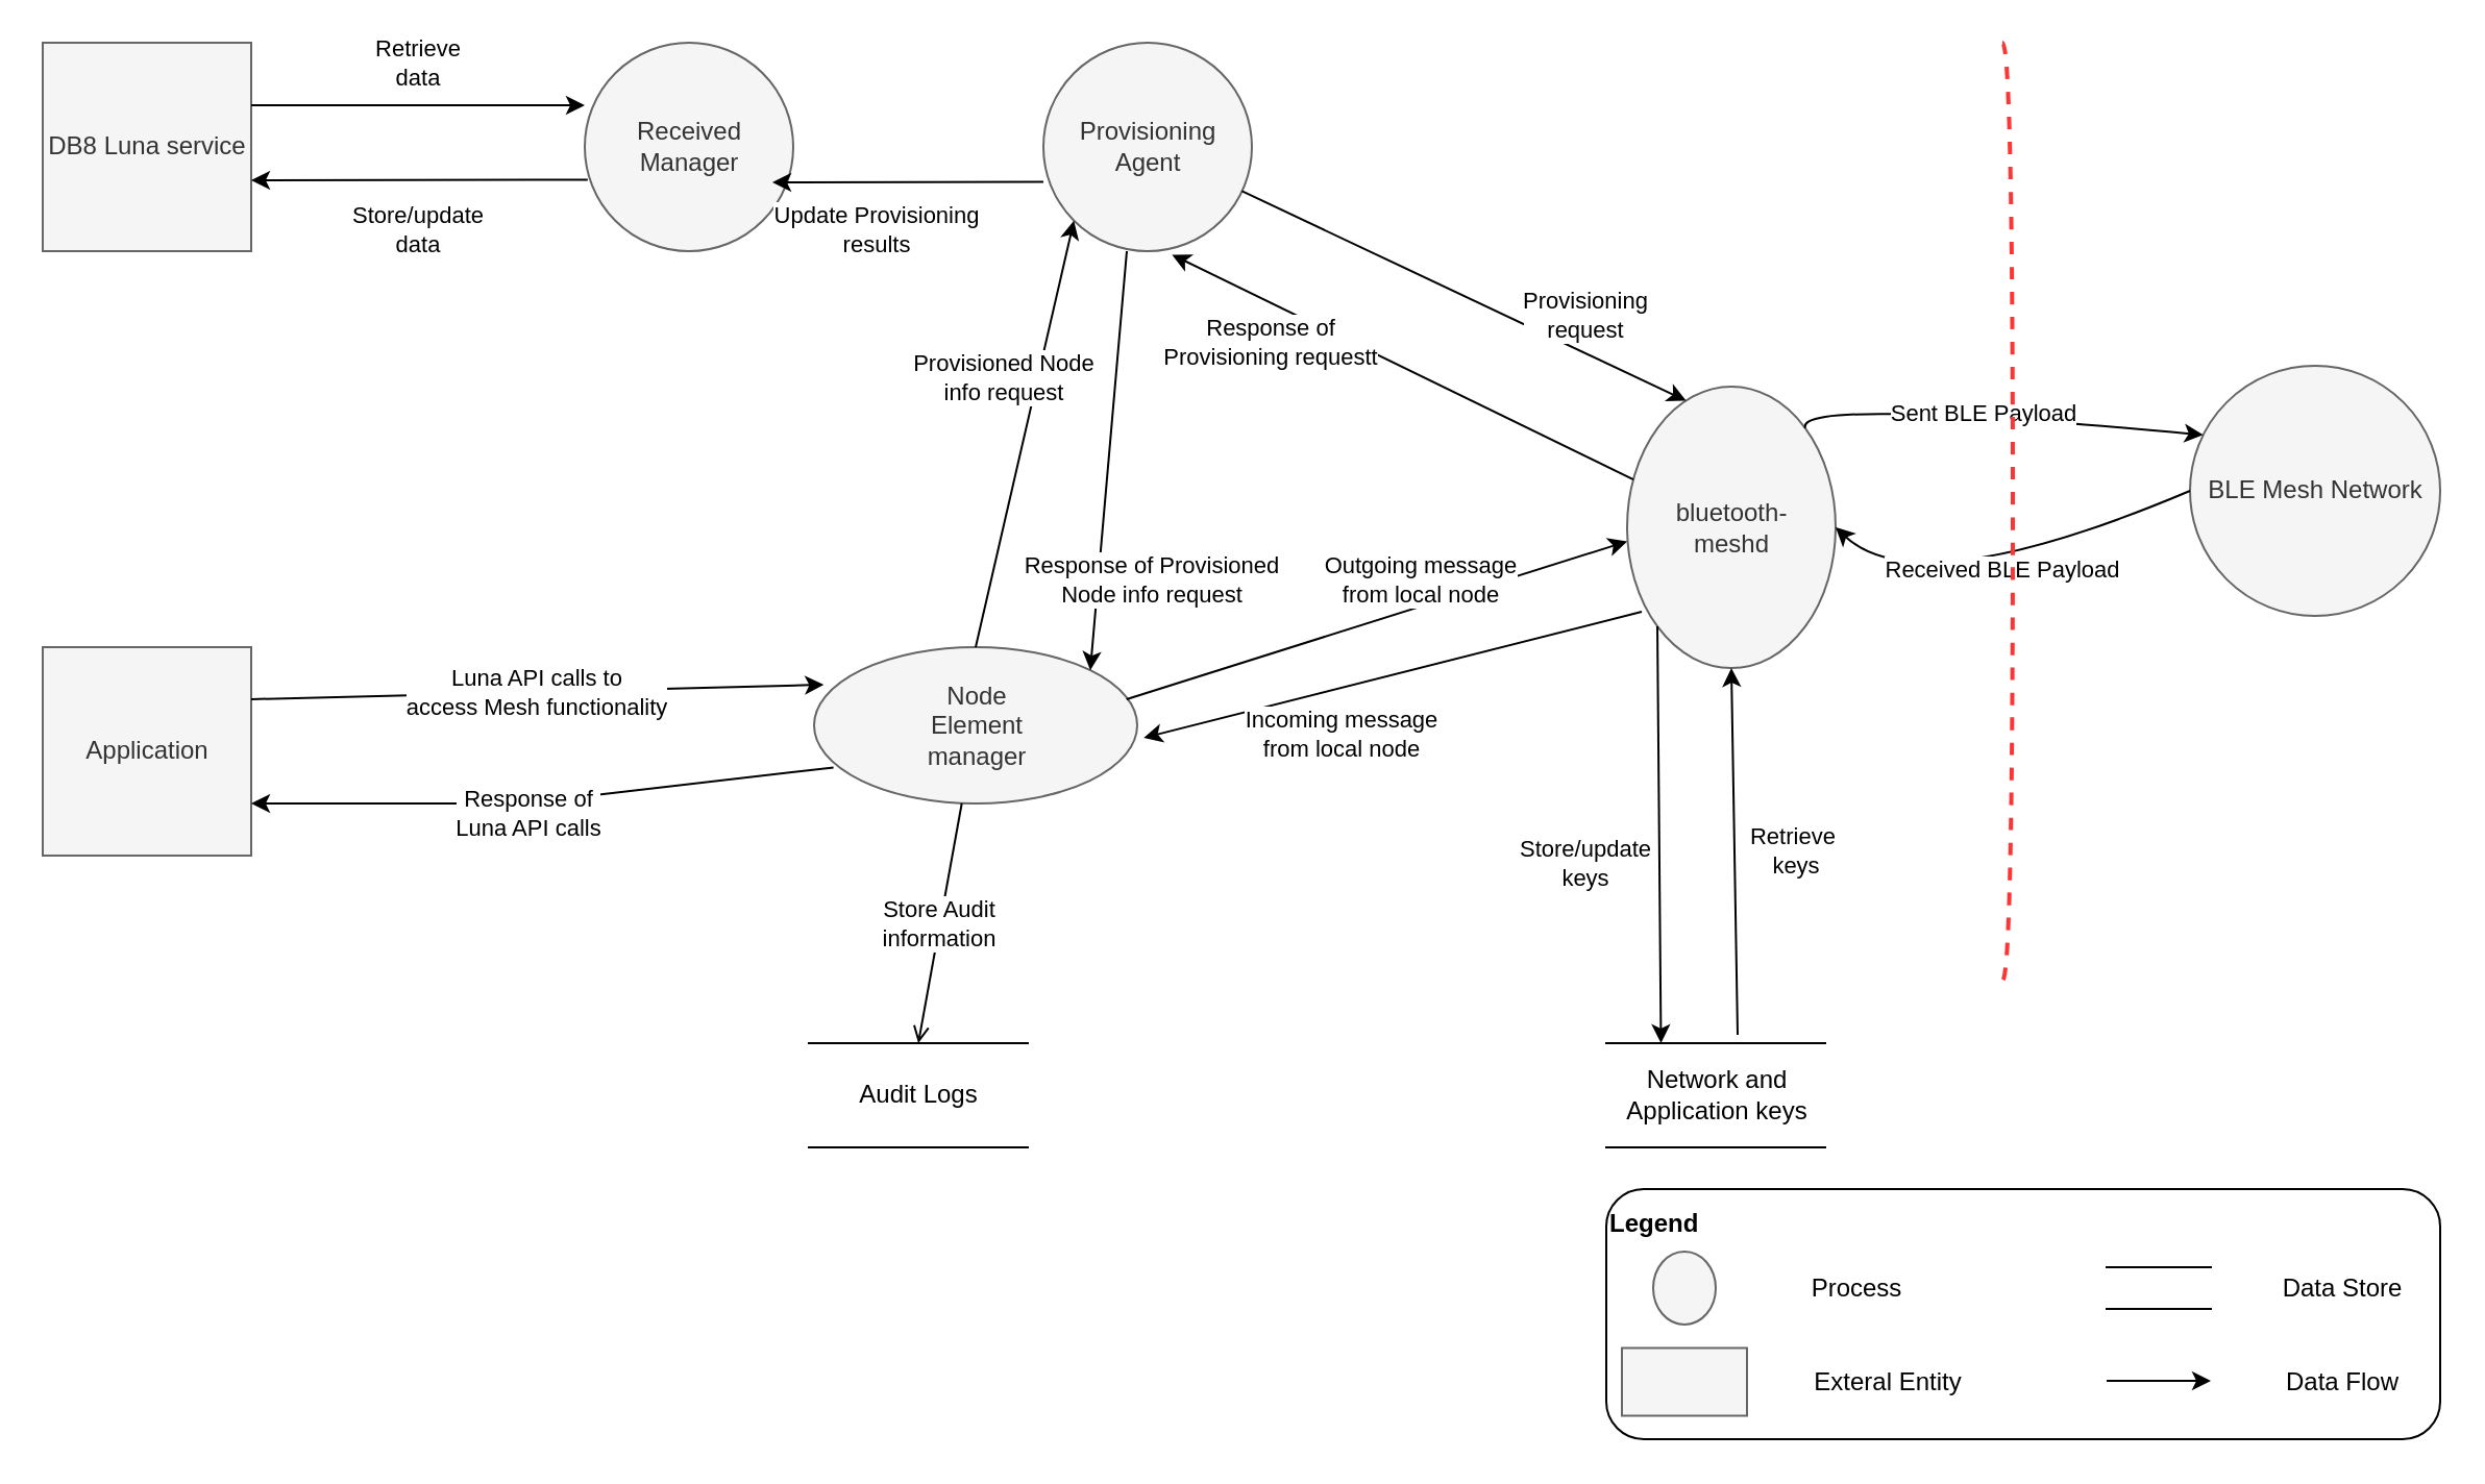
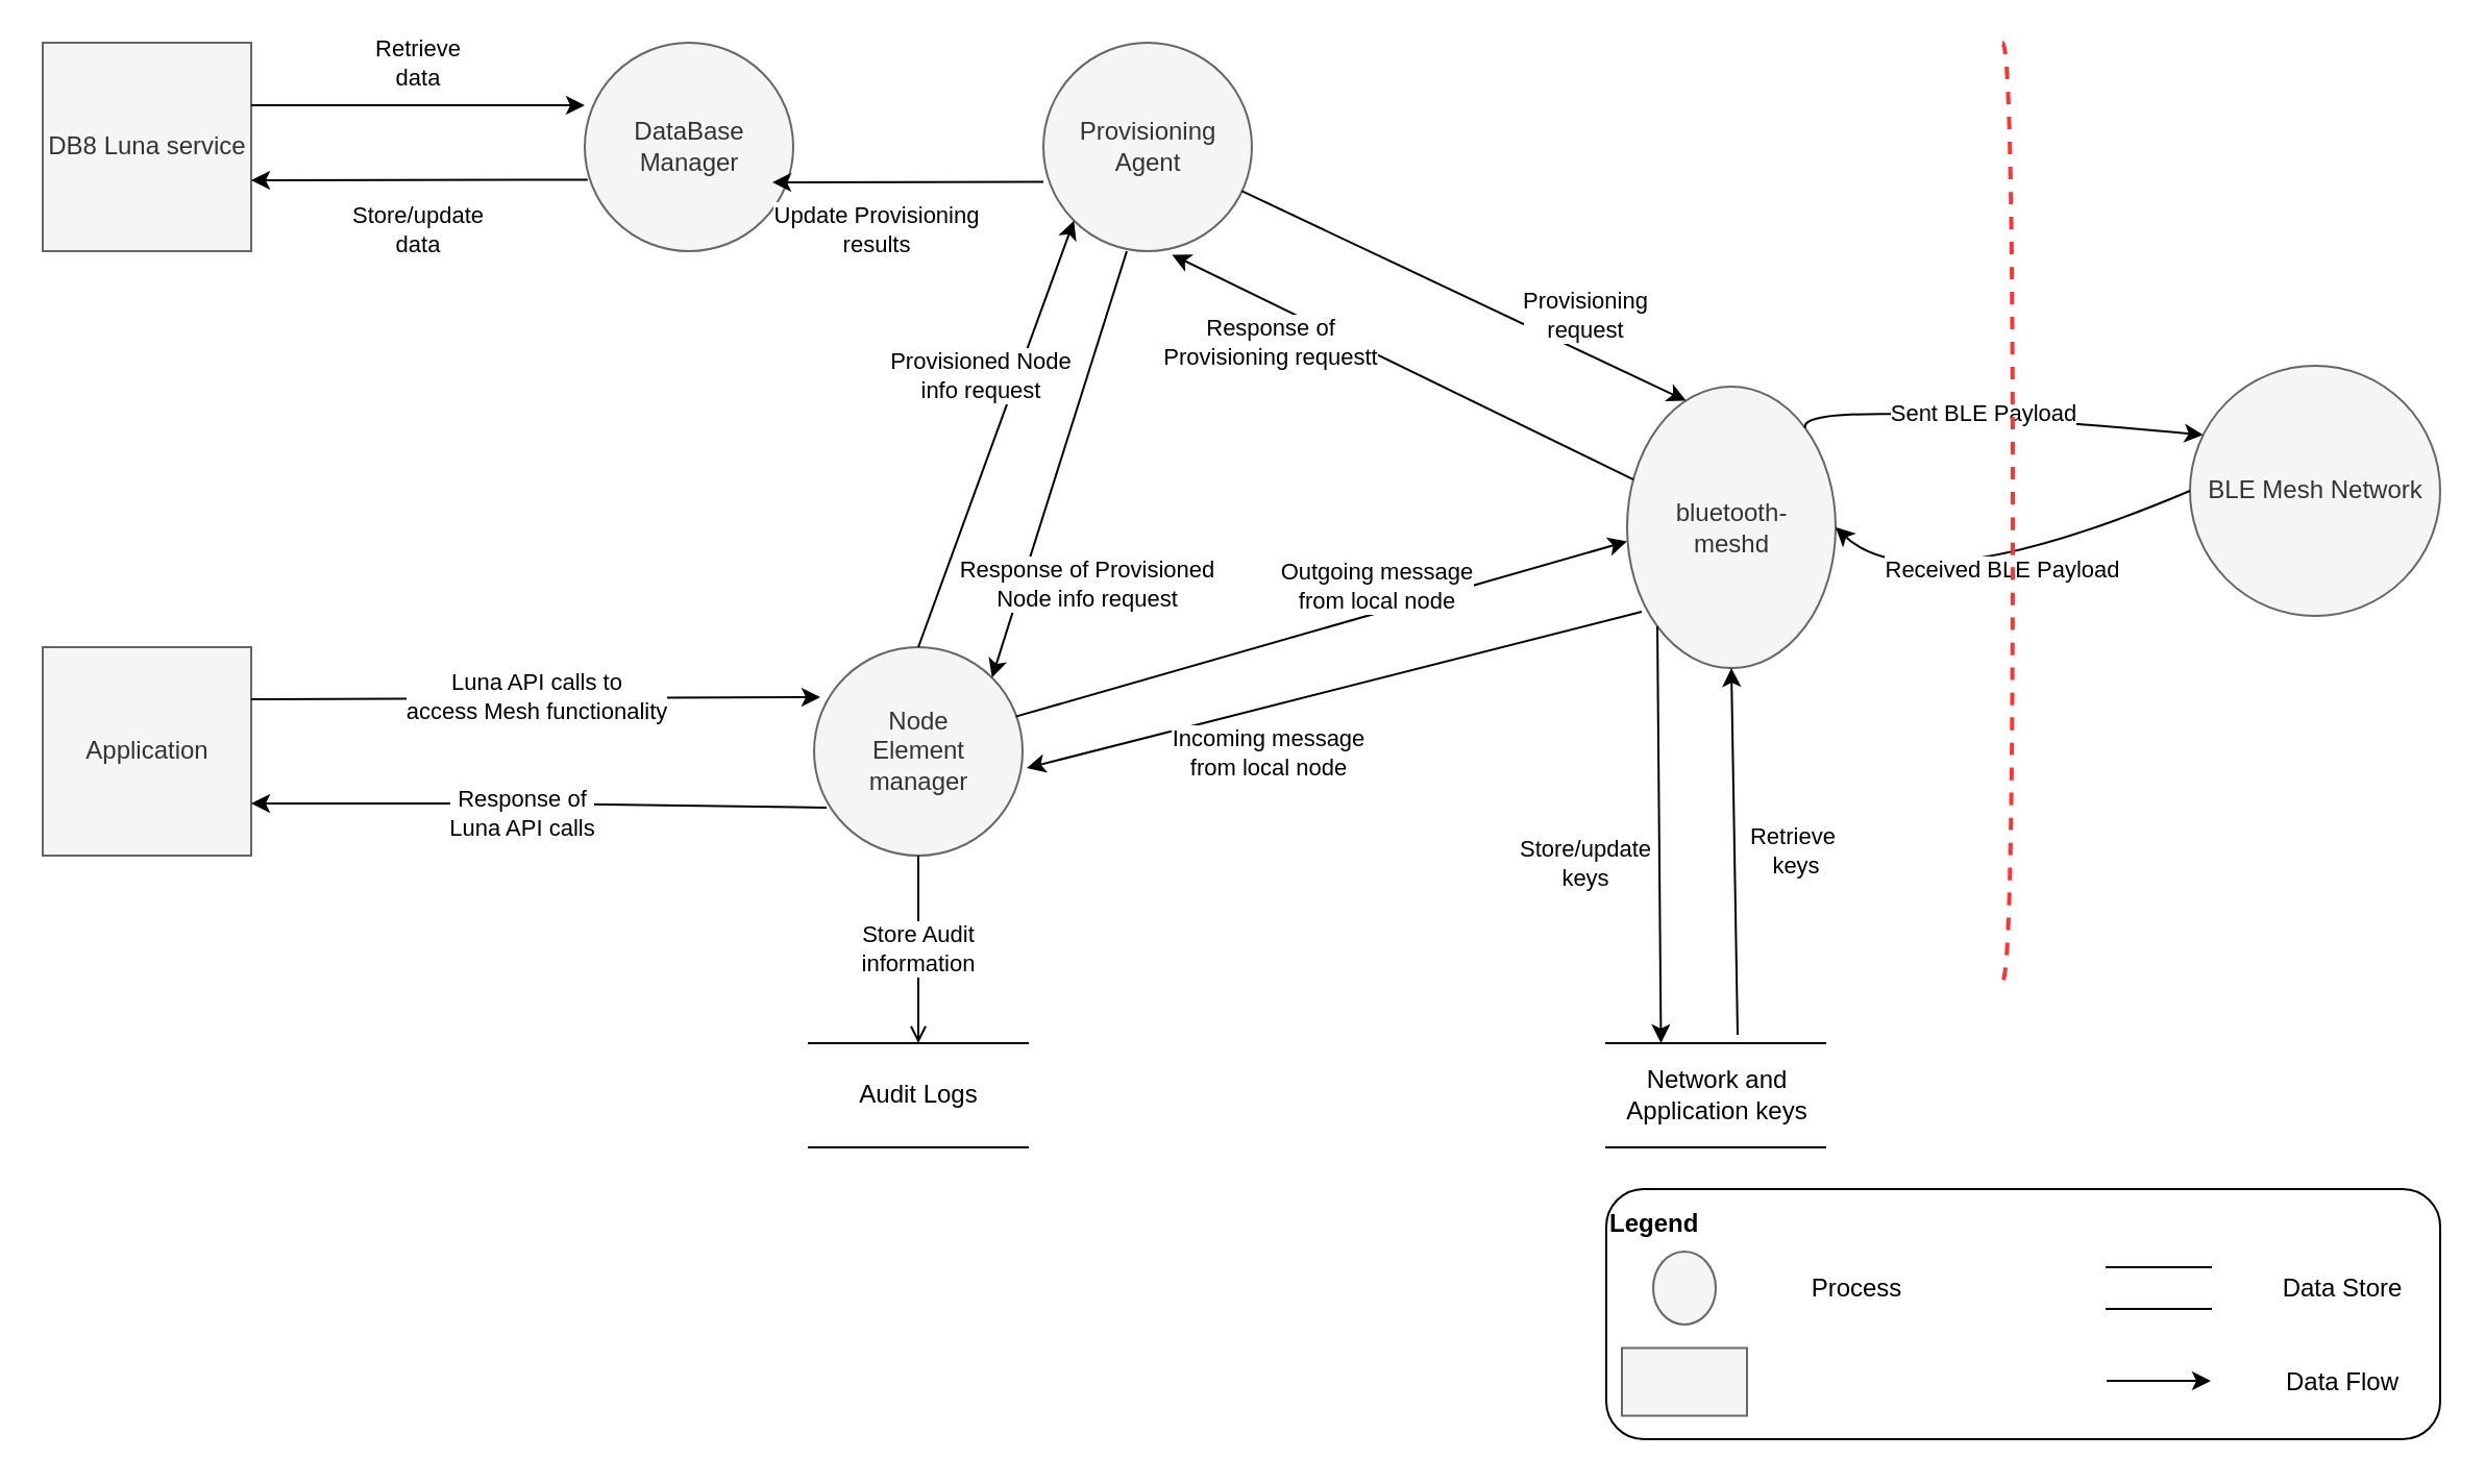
- <mxCell id="8" value="Received&lt;br&gt;Manager" style="shape=ellipse;html=1;dashed=0;whitespace=wrap;aspect=fixed;perimeter=ellipsePerimeter;fillColor=#f5f5f5;fontColor=#333333;strokeColor=#666666;" parent="1" vertex="1"><mxGeometry x="280" y="20" width="100" height="100" as="geometry" /></mxCell>
+ <mxCell id="8" value="DataBase&lt;br&gt;Manager" style="shape=ellipse;html=1;dashed=0;whitespace=wrap;aspect=fixed;perimeter=ellipsePerimeter;fillColor=#f5f5f5;fontColor=#333333;strokeColor=#666666;" parent="1" vertex="1"><mxGeometry x="280" y="20" width="100" height="100" as="geometry" /></mxCell>
- <mxCell id="6" value="Node&lt;br&gt;Element&lt;br&gt;manager" style="shape=ellipse;html=1;dashed=0;whitespace=wrap;aspect=fixed;perimeter=ellipsePerimeter;fillColor=#f5f5f5;fontColor=#333333;strokeColor=#666666;" parent="1" vertex="1"><mxGeometry x="390" y="310" width="155" height="75" as="geometry" /></mxCell>
+ <mxCell id="6" value="Node&lt;br&gt;Element&lt;br&gt;manager" style="shape=ellipse;html=1;dashed=0;whitespace=wrap;aspect=fixed;perimeter=ellipsePerimeter;fillColor=#f5f5f5;fontColor=#333333;strokeColor=#666666;" parent="1" vertex="1"><mxGeometry x="390" y="310" width="100" height="100" as="geometry" /></mxCell>
- <mxCell id="37" value="Exteral Entity" style="text;html=1;align=center;verticalAlign=middle;resizable=0;points=[];autosize=1;strokeColor=none;fillColor=none;" parent="32" vertex="1"><mxGeometry x="90" y="82.5" width="90" height="20" as="geometry" /></mxCell>
